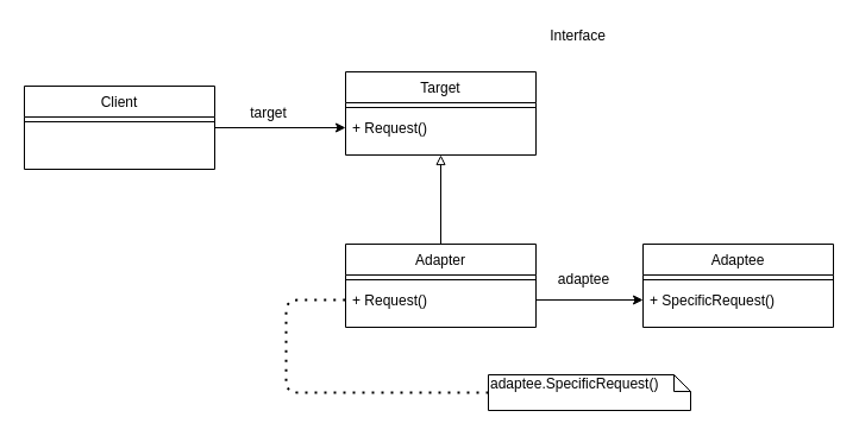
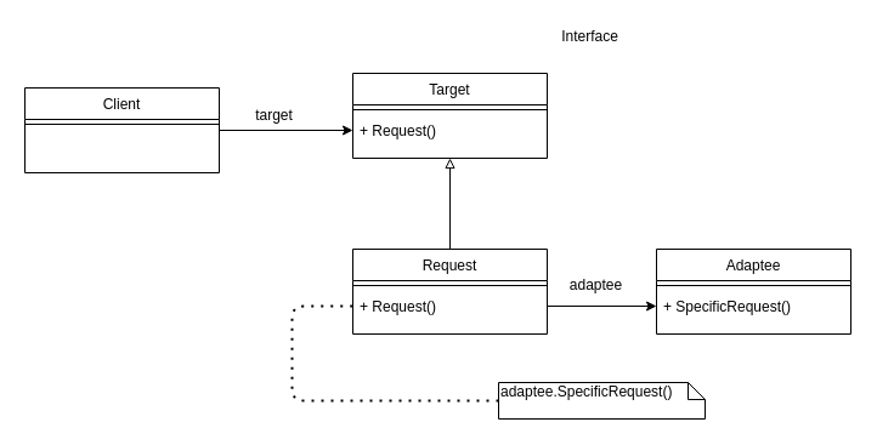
- <mxCell id="11" value="Adapter" style="swimlane;fontStyle=0;align=center;verticalAlign=top;childLayout=stackLayout;horizontal=1;startSize=26;horizontalStack=0;resizeParent=1;resizeLast=0;collapsible=1;marginBottom=0;rounded=0;shadow=0;strokeWidth=1;" vertex="1" parent="1"><mxGeometry x="290" y="205" width="160" height="70" as="geometry"><mxRectangle x="340" y="380" width="170" height="26" as="alternateBounds" /></mxGeometry></mxCell>
+ <mxCell id="11" value="Request" style="swimlane;fontStyle=0;align=center;verticalAlign=top;childLayout=stackLayout;horizontal=1;startSize=26;horizontalStack=0;resizeParent=1;resizeLast=0;collapsible=1;marginBottom=0;rounded=0;shadow=0;strokeWidth=1;" vertex="1" parent="1"><mxGeometry x="290" y="205" width="160" height="70" as="geometry"><mxRectangle x="340" y="380" width="170" height="26" as="alternateBounds" /></mxGeometry></mxCell>
